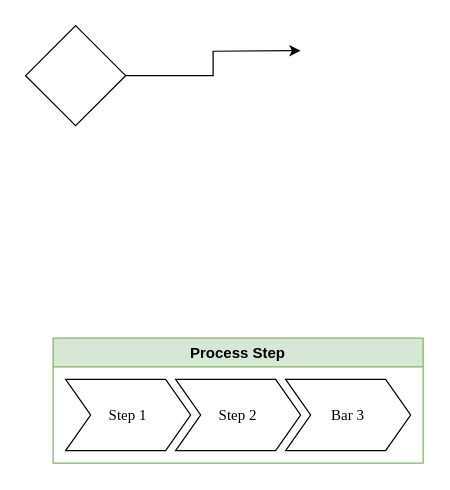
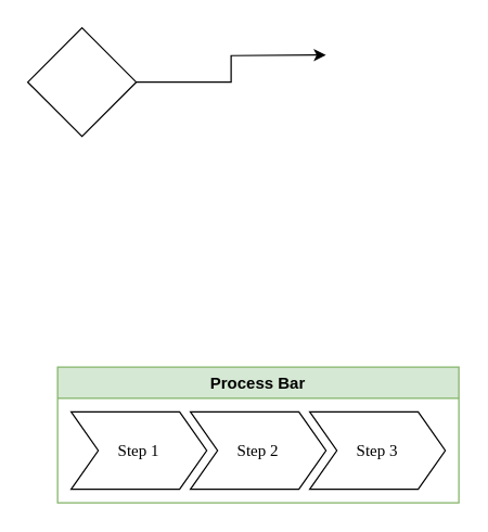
- <mxCell id="4" value="Process Step" style="swimlane;childLayout=stackLayout;horizontal=1;fillColor=#d5e8d4;horizontalStack=1;resizeParent=1;resizeParentMax=0;resizeLast=0;collapsible=0;strokeColor=#82b366;stackBorder=10;stackSpacing=-12;resizable=1;align=center;points=[];whiteSpace=wrap;html=1;" vertex="1" parent="1"><mxGeometry x="42" y="270" width="296" height="100" as="geometry" /></mxCell>
+ <mxCell id="4" value="Process Bar" style="swimlane;childLayout=stackLayout;horizontal=1;fillColor=#d5e8d4;horizontalStack=1;resizeParent=1;resizeParentMax=0;resizeLast=0;collapsible=0;strokeColor=#82b366;stackBorder=10;stackSpacing=-12;resizable=1;align=center;points=[];whiteSpace=wrap;html=1;" vertex="1" parent="1"><mxGeometry x="42" y="270" width="296" height="100" as="geometry" /></mxCell>
- <mxCell id="7" value="&lt;font face=&quot;Comic Sans MS&quot;&gt;Bar 3&lt;/font&gt;" style="shape=step;perimeter=stepPerimeter;fixedSize=1;points=[];whiteSpace=wrap;html=1;" vertex="1" parent="4"><mxGeometry x="186" y="33" width="100" height="57" as="geometry" /></mxCell>
+ <mxCell id="7" value="&lt;font face=&quot;Comic Sans MS&quot;&gt;Step 3&lt;/font&gt;" style="shape=step;perimeter=stepPerimeter;fixedSize=1;points=[];whiteSpace=wrap;html=1;" vertex="1" parent="4"><mxGeometry x="186" y="33" width="100" height="57" as="geometry" /></mxCell>
